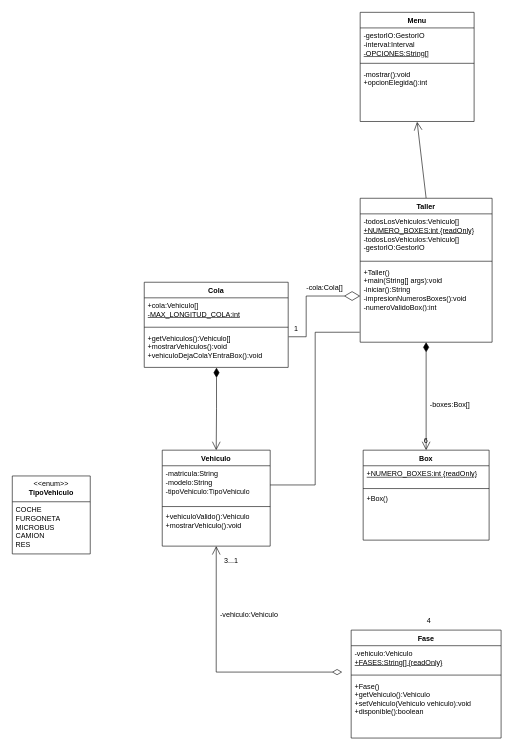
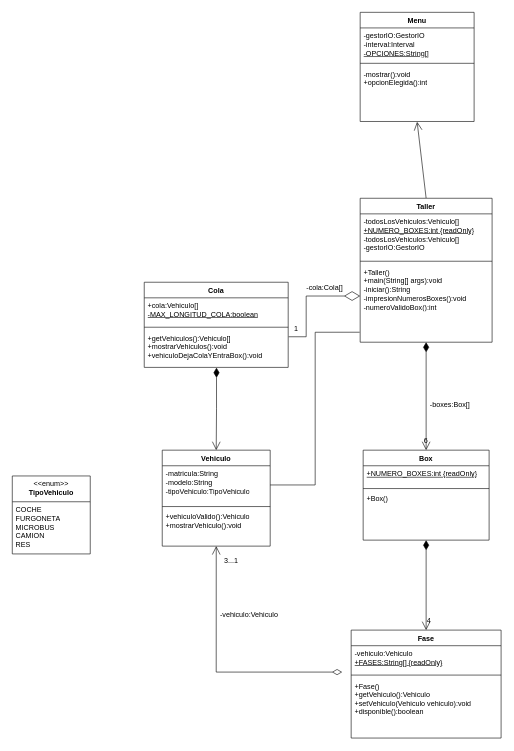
- <mxCell id="10" value="+cola:Vehiculo[]&lt;u&gt;&lt;br&gt;-MAX_LONGITUD_COLA:int&lt;/u&gt;" style="text;strokeColor=none;fillColor=none;align=left;verticalAlign=top;spacingLeft=4;spacingRight=4;overflow=hidden;rotatable=0;points=[[0,0.5],[1,0.5]];portConstraint=eastwest;whiteSpace=wrap;html=1;" parent="9" vertex="1"><mxGeometry y="26" width="240" height="44" as="geometry" /></mxCell>
+ <mxCell id="10" value="+cola:Vehiculo[]&lt;u&gt;&lt;br&gt;-MAX_LONGITUD_COLA:boolean&lt;/u&gt;" style="text;strokeColor=none;fillColor=none;align=left;verticalAlign=top;spacingLeft=4;spacingRight=4;overflow=hidden;rotatable=0;points=[[0,0.5],[1,0.5]];portConstraint=eastwest;whiteSpace=wrap;html=1;" parent="9" vertex="1"><mxGeometry y="26" width="240" height="44" as="geometry" /></mxCell>
+ <mxCell id="8" value="" style="endArrow=open;html=1;endSize=12;startArrow=diamondThin;startSize=14;startFill=1;edgeStyle=orthogonalEdgeStyle;align=left;verticalAlign=bottom;rounded=0;entryX=0.5;entryY=0;entryDx=0;entryDy=0;exitX=0.5;exitY=1;exitDx=0;exitDy=0;exitPerimeter=0;" parent="1" source="16" target="4" edge="1"><mxGeometry x="-1" y="3" relative="1" as="geometry"><mxPoint x="685" y="916" as="sourcePoint" /><mxPoint x="684" y="960" as="targetPoint" /></mxGeometry></mxCell>
